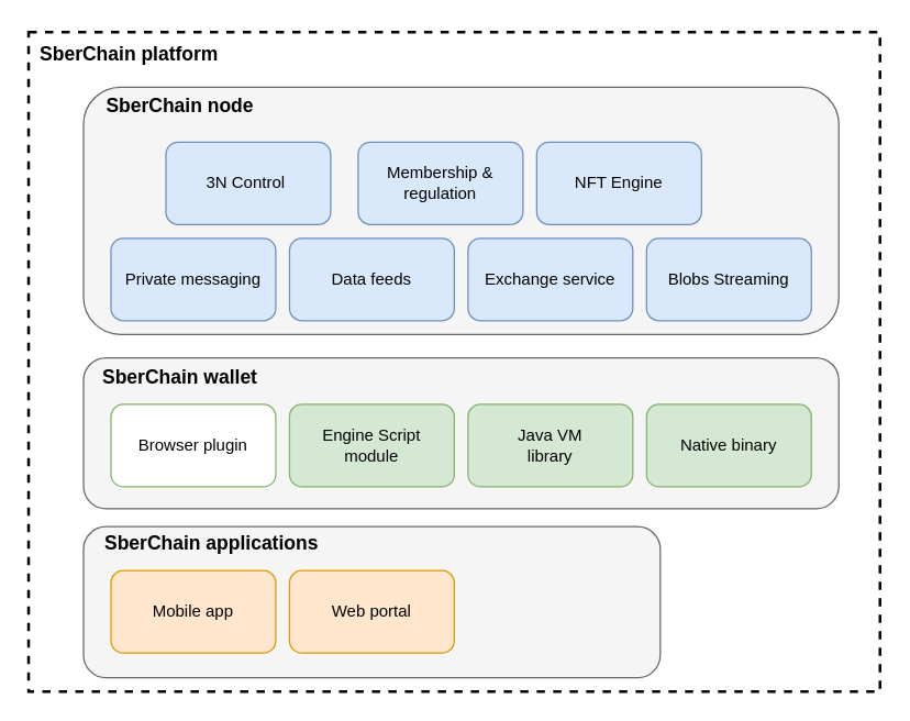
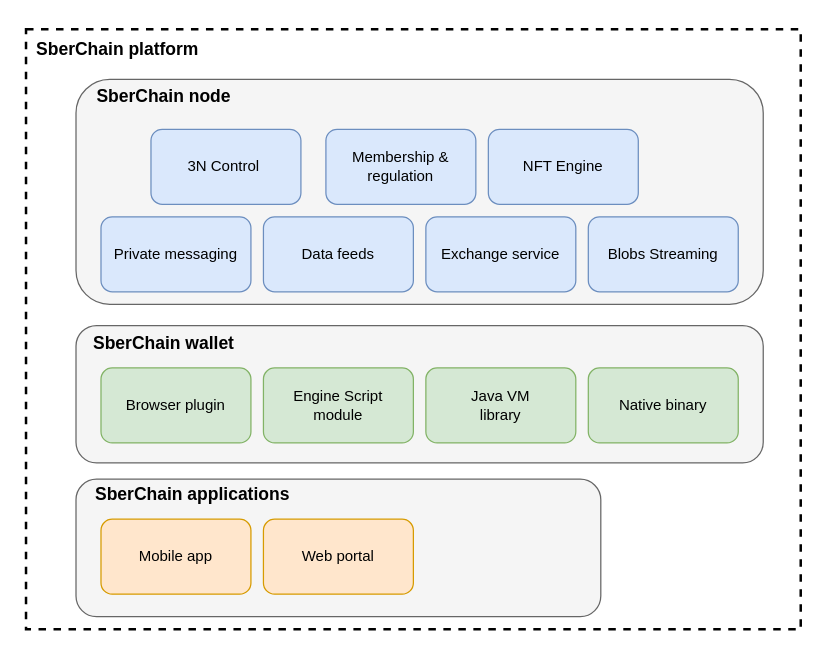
- <mxCell id="11" value="Browser plugin" style="rounded=1;whiteSpace=wrap;html=1;fontSize=12;fillColor=#ffffff;strokeColor=#82b366;" vertex="1" parent="1"><mxGeometry x="80" y="294" width="120" height="60" as="geometry" /></mxCell>
+ <mxCell id="11" value="Browser plugin" style="rounded=1;whiteSpace=wrap;html=1;fontSize=12;fillColor=#d5e8d4;strokeColor=#82b366;" vertex="1" parent="1"><mxGeometry x="80" y="294" width="120" height="60" as="geometry" /></mxCell>
